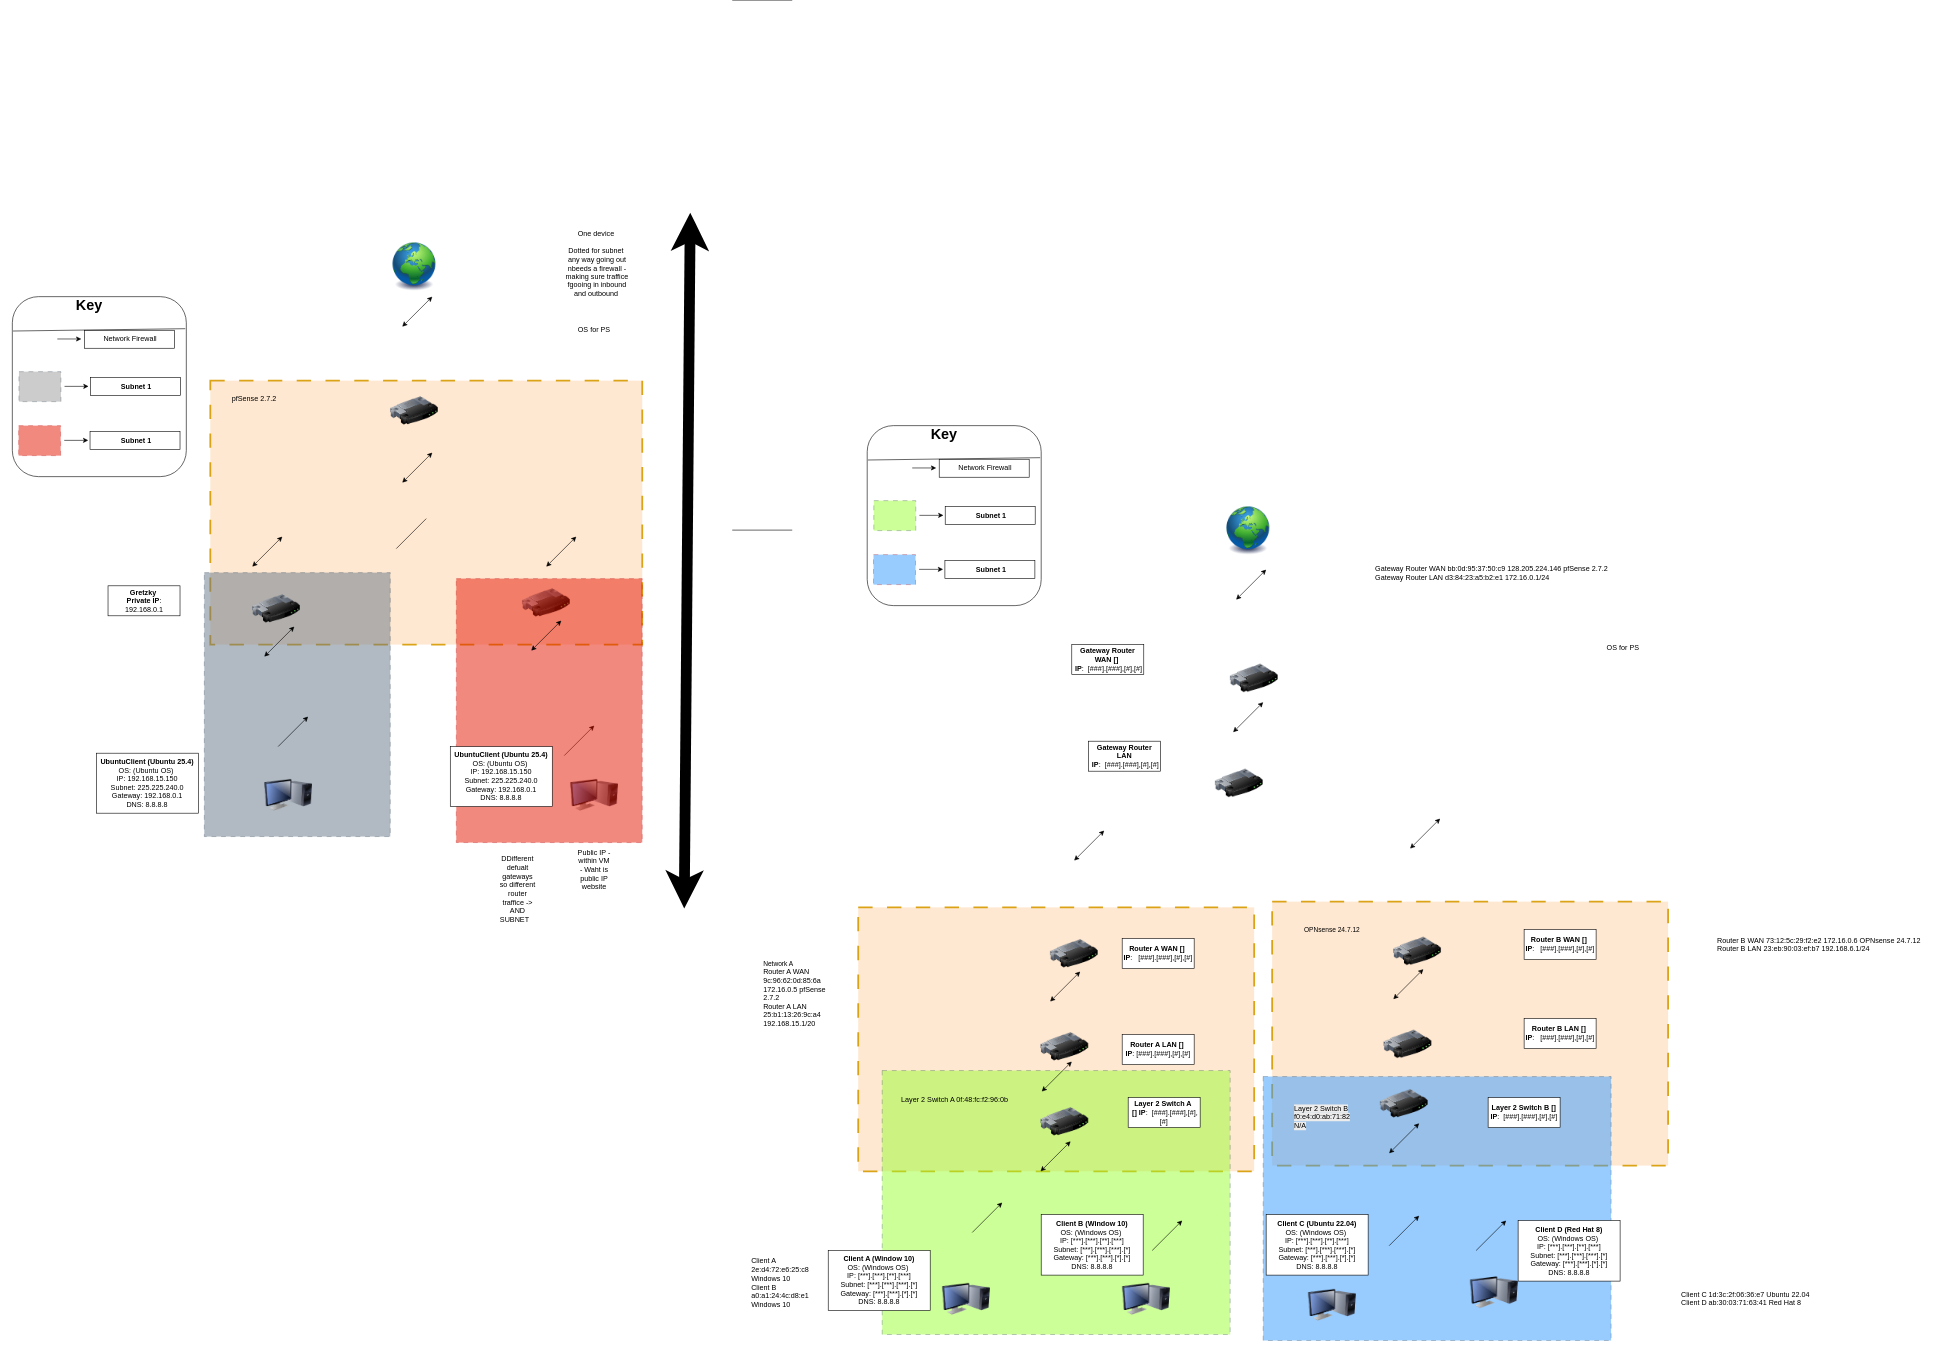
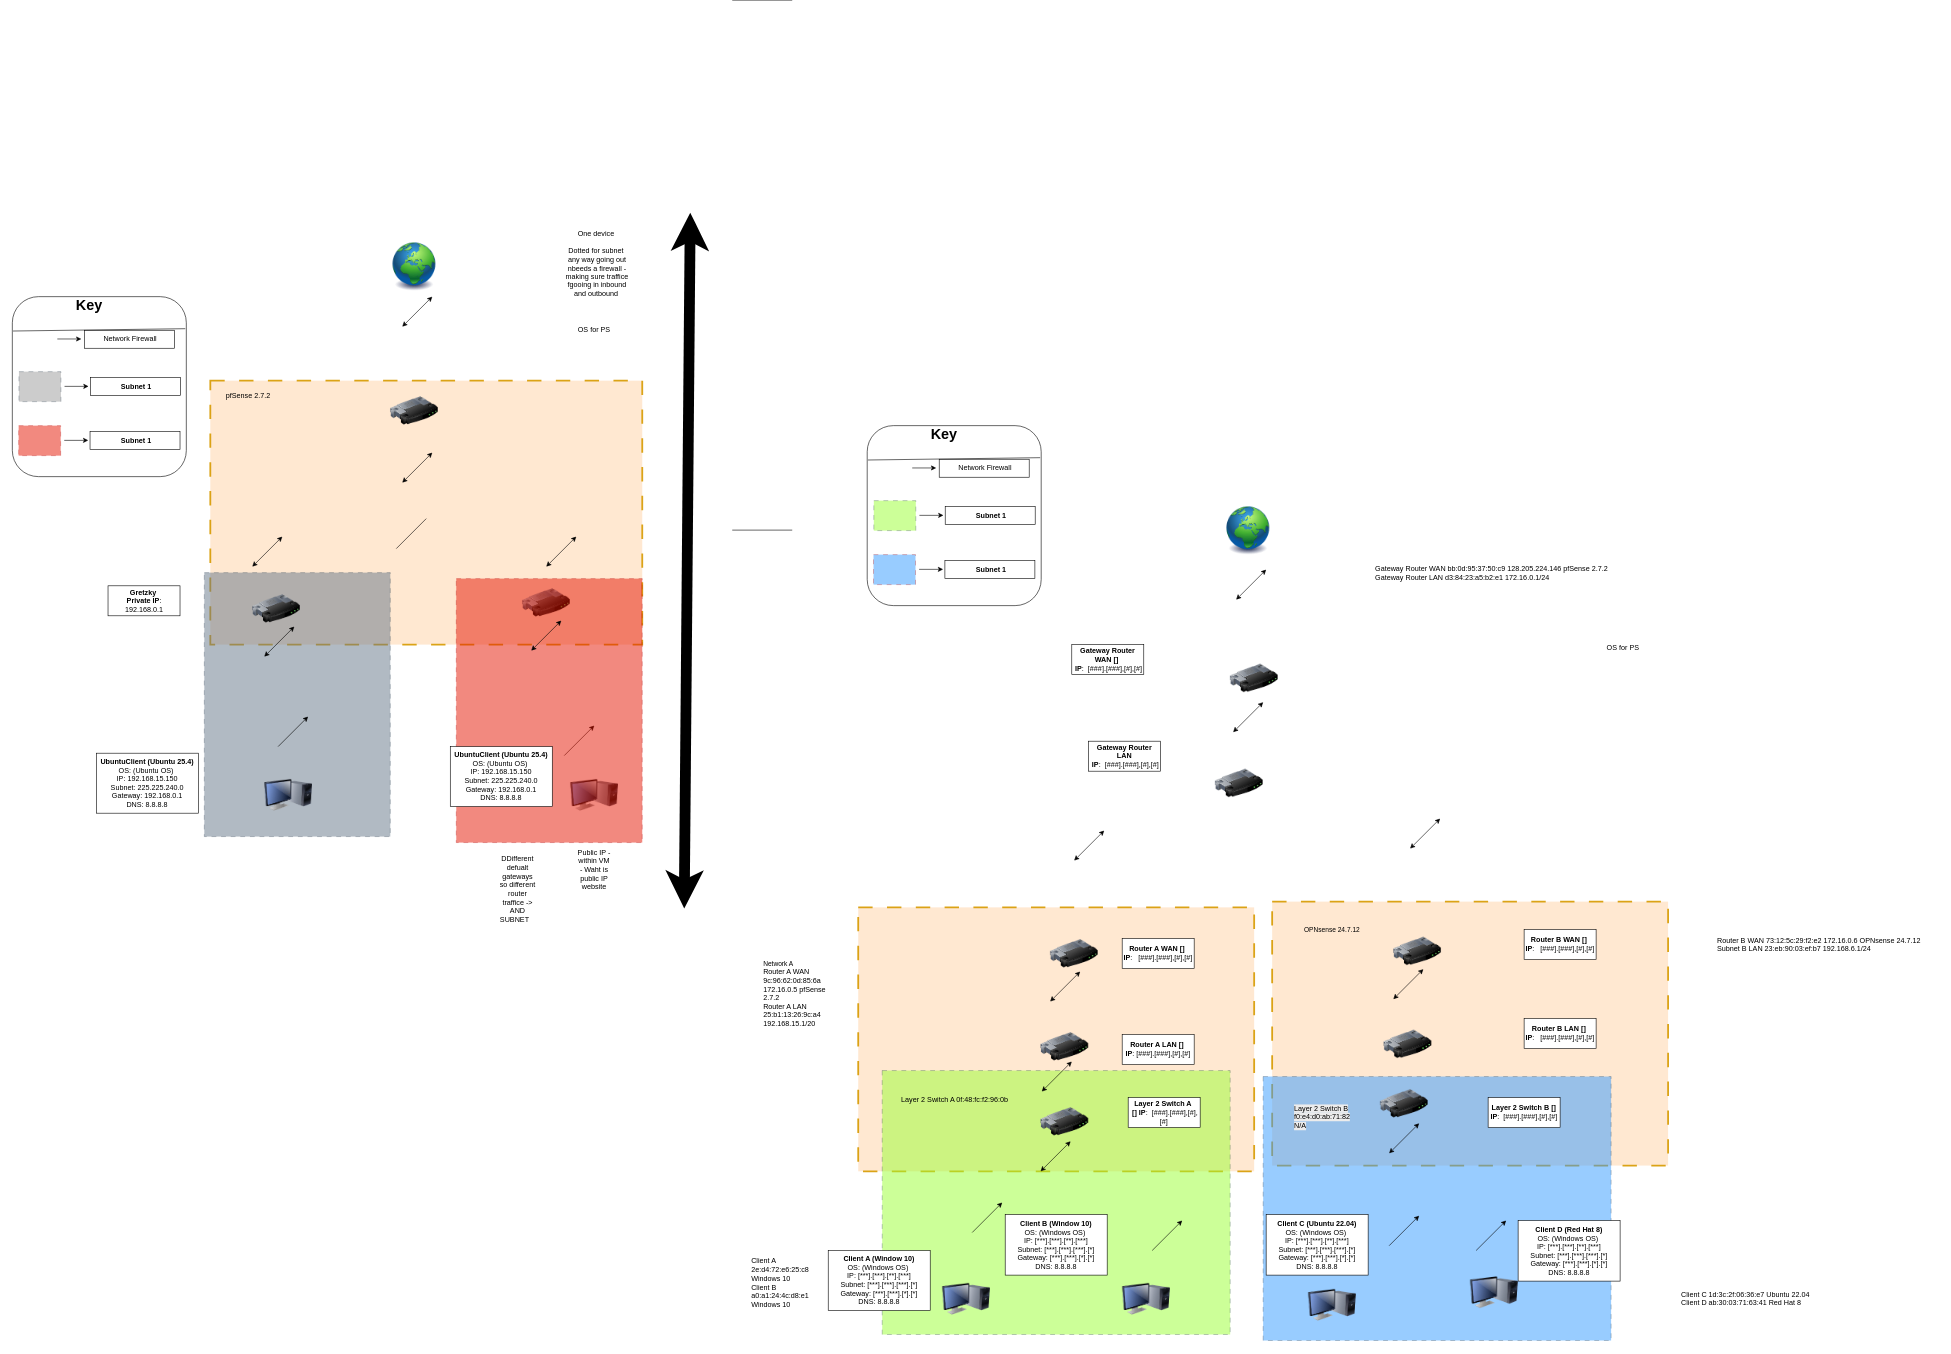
- <mxCell id="6" value="pfSense 2.7.2&amp;nbsp;" style="text;html=1;align=center;verticalAlign=middle;whiteSpace=wrap;rounded=0;" parent="1" vertex="1"><mxGeometry x="370" y="315" width="110" height="30" as="geometry" /></mxCell>
+ <mxCell id="6" value="pfSense 2.7.2&amp;nbsp;" style="text;html=1;align=center;verticalAlign=middle;whiteSpace=wrap;rounded=0;" parent="1" vertex="1"><mxGeometry x="360" y="310" width="110" height="30" as="geometry" /></mxCell>
- <mxCell id="83" value="Router B WAN 73:12:5c:29:f2:e2 172.16.0.6 OPNsense 24.7.12&lt;br&gt;Router B LAN 23:eb:90:03:ef:b7 192.168.6.1/24&lt;div&gt;&lt;br/&gt;&lt;/div&gt;" style="text;whiteSpace=wrap;html=1;" parent="1" vertex="1"><mxGeometry x="2860" y="1220" width="370" height="70" as="geometry" /></mxCell>
+ <mxCell id="83" value="Router B WAN 73:12:5c:29:f2:e2 172.16.0.6 OPNsense 24.7.12&lt;br&gt;Subnet B LAN 23:eb:90:03:ef:b7 192.168.6.1/24&lt;div&gt;&lt;br/&gt;&lt;/div&gt;" style="text;whiteSpace=wrap;html=1;" parent="1" vertex="1"><mxGeometry x="2860" y="1220" width="370" height="70" as="geometry" /></mxCell>
- <mxCell id="54" value="&lt;b&gt;Client B (Window 10)&lt;/b&gt;&lt;div&gt;OS: (&lt;span style=&quot;background-color: transparent; color: light-dark(rgb(0, 0, 0), rgb(255, 255, 255));&quot;&gt;Windows&lt;/span&gt;&lt;span style=&quot;background-color: transparent; color: light-dark(rgb(0, 0, 0), rgb(255, 255, 255));&quot;&gt;&amp;nbsp;OS)&amp;nbsp;&lt;/span&gt;&lt;/div&gt;&lt;div&gt;&lt;div&gt;IP: [***]&lt;span style=&quot;text-align: left; background-color: transparent; color: light-dark(rgb(0, 0, 0), rgb(255, 255, 255));&quot;&gt;.&lt;/span&gt;&lt;span style=&quot;background-color: transparent; color: light-dark(rgb(0, 0, 0), rgb(255, 255, 255));&quot;&gt;[***]&lt;/span&gt;&lt;span style=&quot;background-color: transparent; color: light-dark(rgb(0, 0, 0), rgb(255, 255, 255)); text-align: left;&quot;&gt;.&lt;/span&gt;&lt;span style=&quot;background-color: transparent; color: light-dark(rgb(0, 0, 0), rgb(255, 255, 255));&quot;&gt;[**]&lt;/span&gt;&lt;span style=&quot;background-color: transparent; color: light-dark(rgb(0, 0, 0), rgb(255, 255, 255)); text-align: left;&quot;&gt;.&lt;/span&gt;&lt;span style=&quot;background-color: transparent; color: light-dark(rgb(0, 0, 0), rgb(255, 255, 255));&quot;&gt;[***]&lt;/span&gt;&lt;/div&gt;&lt;div&gt;&lt;font style=&quot;color: rgb(0, 0, 0);&quot;&gt;Subnet&lt;/font&gt;:&amp;nbsp;&lt;span style=&quot;background-color: transparent; color: light-dark(rgb(0, 0, 0), rgb(255, 255, 255));&quot;&gt;[***]&lt;/span&gt;&lt;span style=&quot;background-color: transparent; color: light-dark(rgb(0, 0, 0), rgb(255, 255, 255));&quot;&gt;.&lt;/span&gt;&lt;span style=&quot;background-color: transparent; color: light-dark(rgb(0, 0, 0), rgb(255, 255, 255));&quot;&gt;[***]&lt;/span&gt;&lt;span style=&quot;background-color: transparent; color: light-dark(rgb(0, 0, 0), rgb(255, 255, 255));&quot;&gt;.&lt;/span&gt;&lt;span style=&quot;background-color: transparent; color: light-dark(rgb(0, 0, 0), rgb(255, 255, 255));&quot;&gt;[***]&lt;/span&gt;&lt;span style=&quot;background-color: transparent; color: light-dark(rgb(0, 0, 0), rgb(255, 255, 255));&quot;&gt;.&lt;/span&gt;&lt;span style=&quot;background-color: transparent; color: light-dark(rgb(0, 0, 0), rgb(255, 255, 255));&quot;&gt;[*]&lt;/span&gt;&lt;/div&gt;&lt;div&gt;&lt;font style=&quot;color: rgb(0, 0, 0);&quot;&gt;Gateway&lt;/font&gt;: [***].&lt;span style=&quot;background-color: transparent; color: light-dark(rgb(0, 0, 0), rgb(255, 255, 255));&quot;&gt;[***]&lt;/span&gt;&lt;span style=&quot;background-color: transparent; color: light-dark(rgb(0, 0, 0), rgb(255, 255, 255));&quot;&gt;.&lt;/span&gt;&lt;span style=&quot;background-color: transparent; color: light-dark(rgb(0, 0, 0), rgb(255, 255, 255));&quot;&gt;[*]&lt;/span&gt;&lt;span style=&quot;background-color: transparent; color: light-dark(rgb(0, 0, 0), rgb(255, 255, 255));&quot;&gt;.&lt;/span&gt;&lt;span style=&quot;background-color: transparent; color: light-dark(rgb(0, 0, 0), rgb(255, 255, 255));&quot;&gt;[*]&lt;/span&gt;&lt;/div&gt;&lt;div&gt;&lt;font style=&quot;color: rgb(0, 0, 0);&quot;&gt;DNS&lt;/font&gt;: 8.8.8.8&lt;/div&gt;&lt;/div&gt;" style="rounded=0;whiteSpace=wrap;html=1;" parent="1" vertex="1"><mxGeometry x="1735" y="1690" width="170" height="101" as="geometry" /></mxCell>
+ <mxCell id="54" value="&lt;b&gt;Client B (Window 10)&lt;/b&gt;&lt;div&gt;OS: (&lt;span style=&quot;background-color: transparent; color: light-dark(rgb(0, 0, 0), rgb(255, 255, 255));&quot;&gt;Windows&lt;/span&gt;&lt;span style=&quot;background-color: transparent; color: light-dark(rgb(0, 0, 0), rgb(255, 255, 255));&quot;&gt;&amp;nbsp;OS)&amp;nbsp;&lt;/span&gt;&lt;/div&gt;&lt;div&gt;&lt;div&gt;IP: [***]&lt;span style=&quot;text-align: left; background-color: transparent; color: light-dark(rgb(0, 0, 0), rgb(255, 255, 255));&quot;&gt;.&lt;/span&gt;&lt;span style=&quot;background-color: transparent; color: light-dark(rgb(0, 0, 0), rgb(255, 255, 255));&quot;&gt;[***]&lt;/span&gt;&lt;span style=&quot;background-color: transparent; color: light-dark(rgb(0, 0, 0), rgb(255, 255, 255)); text-align: left;&quot;&gt;.&lt;/span&gt;&lt;span style=&quot;background-color: transparent; color: light-dark(rgb(0, 0, 0), rgb(255, 255, 255));&quot;&gt;[**]&lt;/span&gt;&lt;span style=&quot;background-color: transparent; color: light-dark(rgb(0, 0, 0), rgb(255, 255, 255)); text-align: left;&quot;&gt;.&lt;/span&gt;&lt;span style=&quot;background-color: transparent; color: light-dark(rgb(0, 0, 0), rgb(255, 255, 255));&quot;&gt;[***]&lt;/span&gt;&lt;/div&gt;&lt;div&gt;&lt;font style=&quot;color: rgb(0, 0, 0);&quot;&gt;Subnet&lt;/font&gt;:&amp;nbsp;&lt;span style=&quot;background-color: transparent; color: light-dark(rgb(0, 0, 0), rgb(255, 255, 255));&quot;&gt;[***]&lt;/span&gt;&lt;span style=&quot;background-color: transparent; color: light-dark(rgb(0, 0, 0), rgb(255, 255, 255));&quot;&gt;.&lt;/span&gt;&lt;span style=&quot;background-color: transparent; color: light-dark(rgb(0, 0, 0), rgb(255, 255, 255));&quot;&gt;[***]&lt;/span&gt;&lt;span style=&quot;background-color: transparent; color: light-dark(rgb(0, 0, 0), rgb(255, 255, 255));&quot;&gt;.&lt;/span&gt;&lt;span style=&quot;background-color: transparent; color: light-dark(rgb(0, 0, 0), rgb(255, 255, 255));&quot;&gt;[***]&lt;/span&gt;&lt;span style=&quot;background-color: transparent; color: light-dark(rgb(0, 0, 0), rgb(255, 255, 255));&quot;&gt;.&lt;/span&gt;&lt;span style=&quot;background-color: transparent; color: light-dark(rgb(0, 0, 0), rgb(255, 255, 255));&quot;&gt;[*]&lt;/span&gt;&lt;/div&gt;&lt;div&gt;&lt;font style=&quot;color: rgb(0, 0, 0);&quot;&gt;Gateway&lt;/font&gt;: [***].&lt;span style=&quot;background-color: transparent; color: light-dark(rgb(0, 0, 0), rgb(255, 255, 255));&quot;&gt;[***]&lt;/span&gt;&lt;span style=&quot;background-color: transparent; color: light-dark(rgb(0, 0, 0), rgb(255, 255, 255));&quot;&gt;.&lt;/span&gt;&lt;span style=&quot;background-color: transparent; color: light-dark(rgb(0, 0, 0), rgb(255, 255, 255));&quot;&gt;[*]&lt;/span&gt;&lt;span style=&quot;background-color: transparent; color: light-dark(rgb(0, 0, 0), rgb(255, 255, 255));&quot;&gt;.&lt;/span&gt;&lt;span style=&quot;background-color: transparent; color: light-dark(rgb(0, 0, 0), rgb(255, 255, 255));&quot;&gt;[*]&lt;/span&gt;&lt;/div&gt;&lt;div&gt;&lt;font style=&quot;color: rgb(0, 0, 0);&quot;&gt;DNS&lt;/font&gt;: 8.8.8.8&lt;/div&gt;&lt;/div&gt;" style="rounded=0;whiteSpace=wrap;html=1;" parent="1" vertex="1"><mxGeometry x="1675" y="1690" width="170" height="101" as="geometry" /></mxCell>
